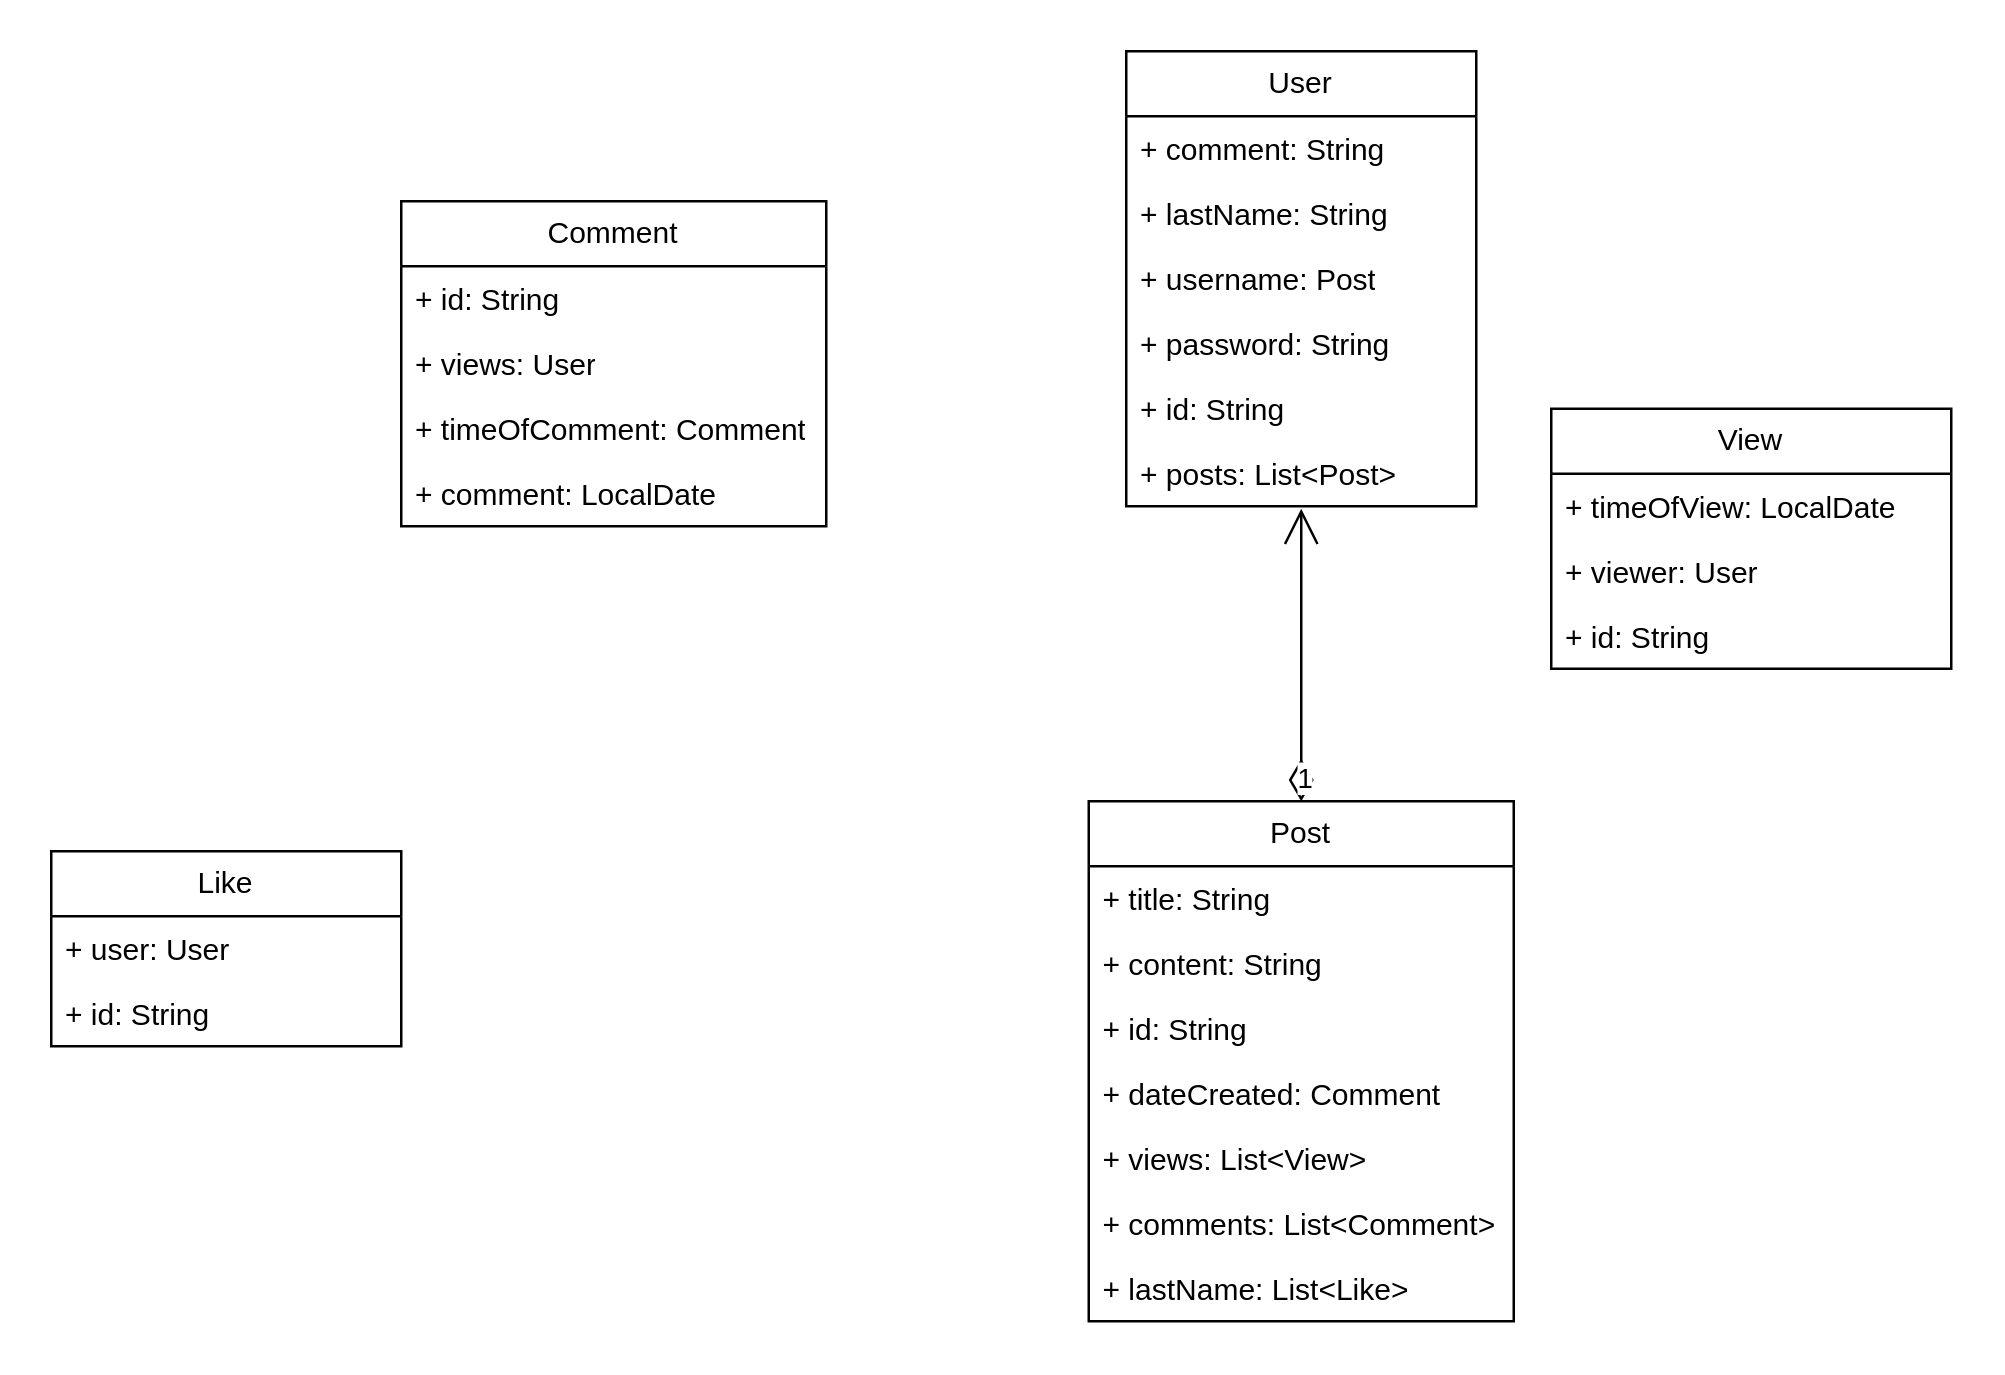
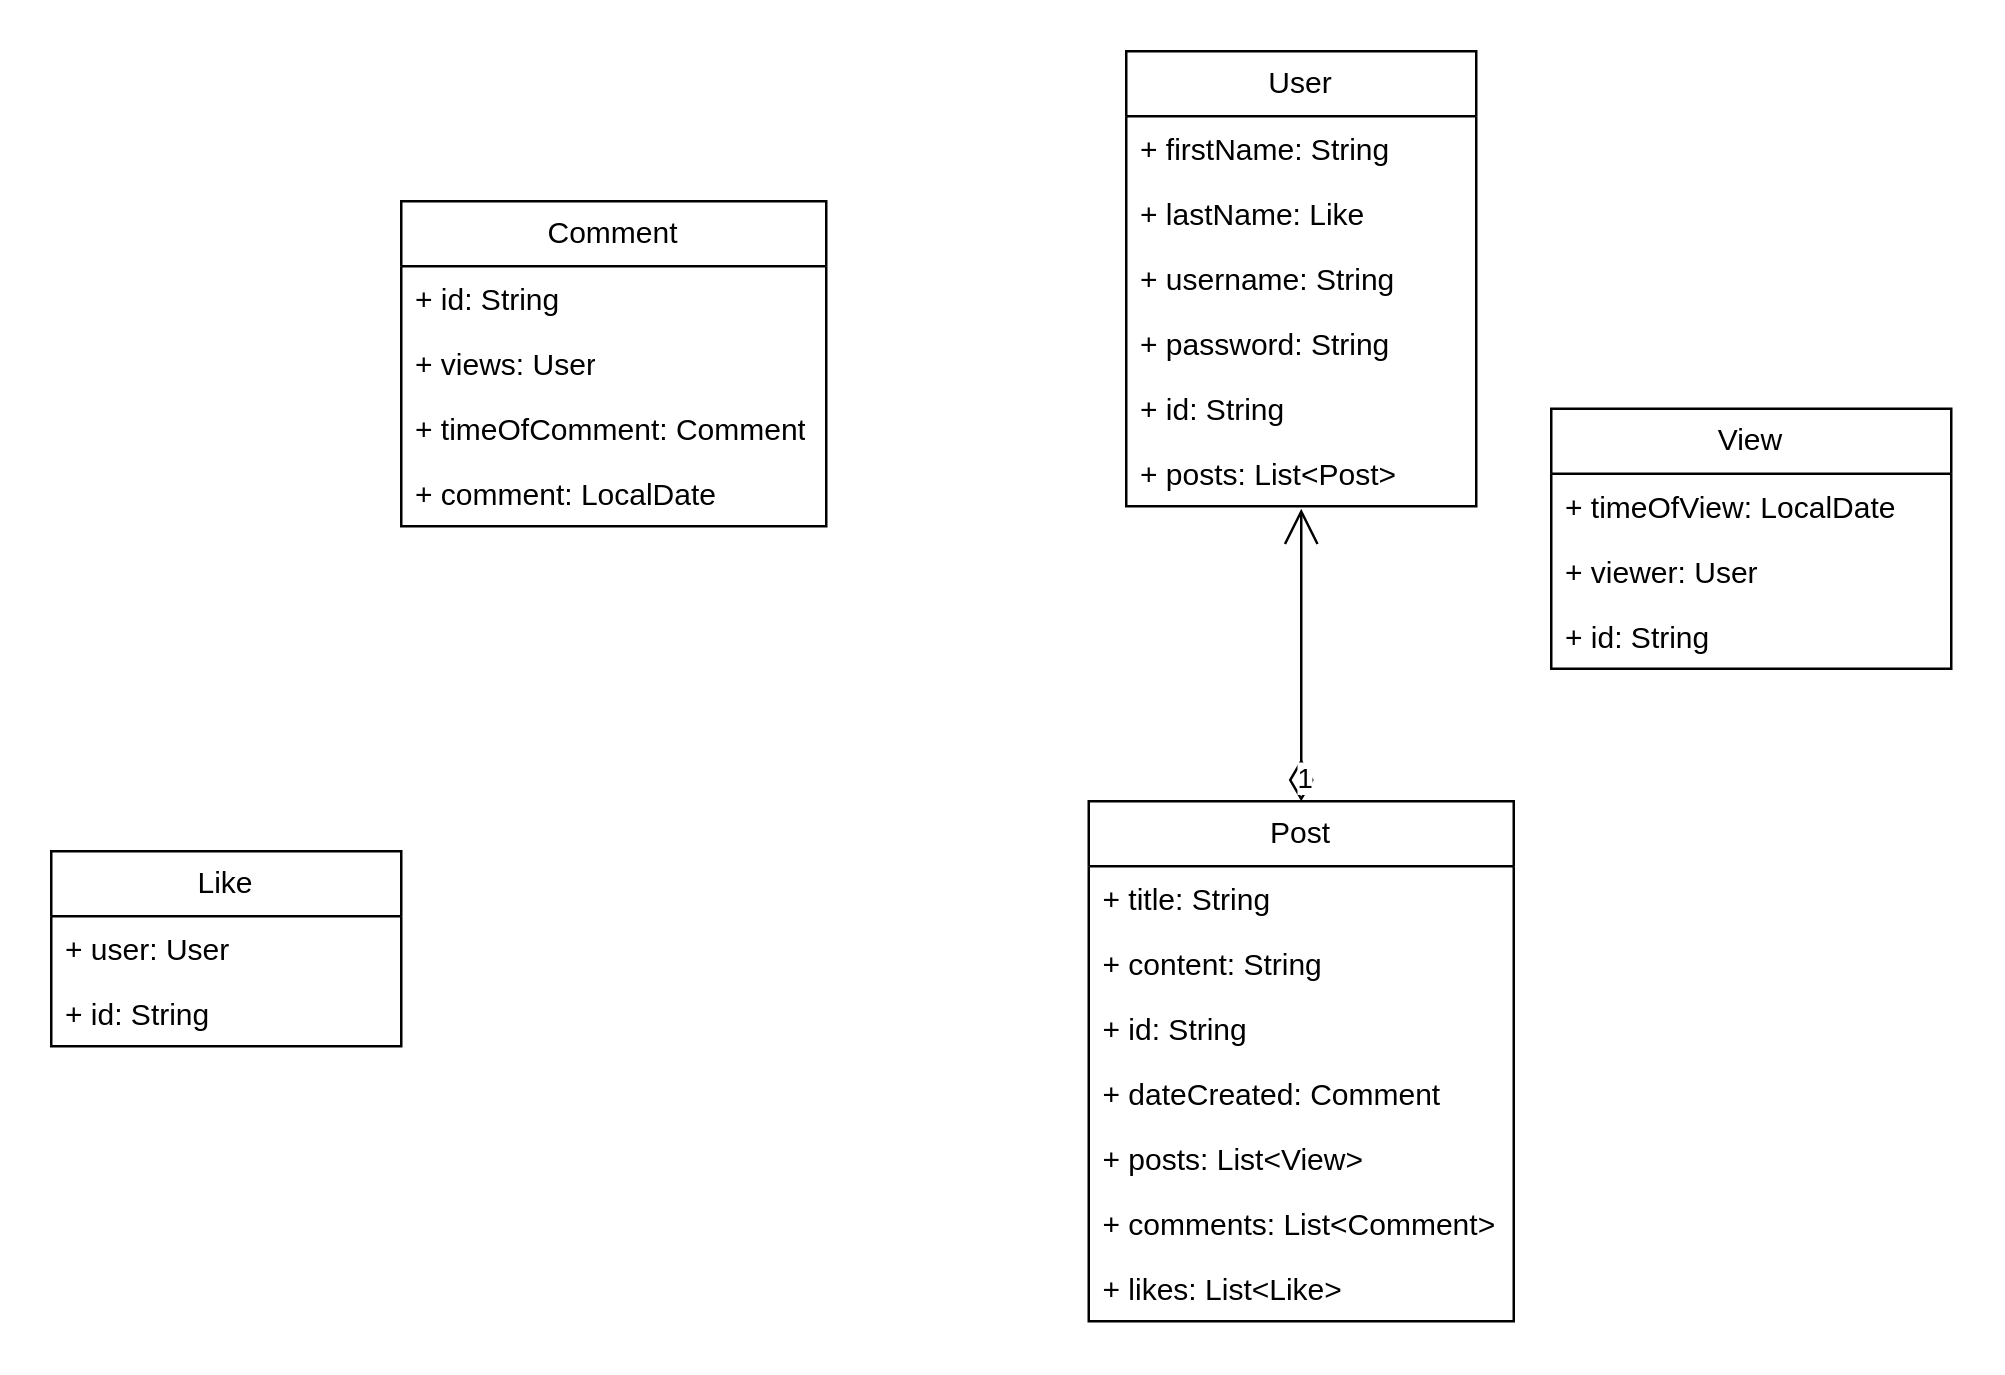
- <mxCell id="8" value="+ comment: String" style="text;strokeColor=none;fillColor=none;align=left;verticalAlign=top;spacingLeft=4;spacingRight=4;overflow=hidden;rotatable=0;points=[[0,0.5],[1,0.5]];portConstraint=eastwest;whiteSpace=wrap;html=1;" vertex="1" parent="7"><mxGeometry y="26" width="140" height="26" as="geometry" /></mxCell>
+ <mxCell id="8" value="+ firstName: String" style="text;strokeColor=none;fillColor=none;align=left;verticalAlign=top;spacingLeft=4;spacingRight=4;overflow=hidden;rotatable=0;points=[[0,0.5],[1,0.5]];portConstraint=eastwest;whiteSpace=wrap;html=1;" vertex="1" parent="7"><mxGeometry y="26" width="140" height="26" as="geometry" /></mxCell>
- <mxCell id="9" value="+ lastName: String" style="text;strokeColor=none;fillColor=none;align=left;verticalAlign=top;spacingLeft=4;spacingRight=4;overflow=hidden;rotatable=0;points=[[0,0.5],[1,0.5]];portConstraint=eastwest;whiteSpace=wrap;html=1;" vertex="1" parent="7"><mxGeometry y="52" width="140" height="26" as="geometry" /></mxCell>
+ <mxCell id="9" value="+ lastName: Like" style="text;strokeColor=none;fillColor=none;align=left;verticalAlign=top;spacingLeft=4;spacingRight=4;overflow=hidden;rotatable=0;points=[[0,0.5],[1,0.5]];portConstraint=eastwest;whiteSpace=wrap;html=1;" vertex="1" parent="7"><mxGeometry y="52" width="140" height="26" as="geometry" /></mxCell>
- <mxCell id="10" value="+ username: Post" style="text;strokeColor=none;fillColor=none;align=left;verticalAlign=top;spacingLeft=4;spacingRight=4;overflow=hidden;rotatable=0;points=[[0,0.5],[1,0.5]];portConstraint=eastwest;whiteSpace=wrap;html=1;" vertex="1" parent="7"><mxGeometry y="78" width="140" height="26" as="geometry" /></mxCell>
+ <mxCell id="10" value="+ username: String" style="text;strokeColor=none;fillColor=none;align=left;verticalAlign=top;spacingLeft=4;spacingRight=4;overflow=hidden;rotatable=0;points=[[0,0.5],[1,0.5]];portConstraint=eastwest;whiteSpace=wrap;html=1;" vertex="1" parent="7"><mxGeometry y="78" width="140" height="26" as="geometry" /></mxCell>
- <mxCell id="19" value="+ views: List&amp;lt;View&amp;gt;" style="text;strokeColor=none;fillColor=none;align=left;verticalAlign=top;spacingLeft=4;spacingRight=4;overflow=hidden;rotatable=0;points=[[0,0.5],[1,0.5]];portConstraint=eastwest;whiteSpace=wrap;html=1;" vertex="1" parent="14"><mxGeometry y="130" width="170" height="26" as="geometry" /></mxCell>
+ <mxCell id="19" value="+ posts: List&amp;lt;View&amp;gt;" style="text;strokeColor=none;fillColor=none;align=left;verticalAlign=top;spacingLeft=4;spacingRight=4;overflow=hidden;rotatable=0;points=[[0,0.5],[1,0.5]];portConstraint=eastwest;whiteSpace=wrap;html=1;" vertex="1" parent="14"><mxGeometry y="130" width="170" height="26" as="geometry" /></mxCell>
- <mxCell id="21" value="+ lastName: List&amp;lt;Like&amp;gt;" style="text;strokeColor=none;fillColor=none;align=left;verticalAlign=top;spacingLeft=4;spacingRight=4;overflow=hidden;rotatable=0;points=[[0,0.5],[1,0.5]];portConstraint=eastwest;whiteSpace=wrap;html=1;" vertex="1" parent="14"><mxGeometry y="182" width="170" height="26" as="geometry" /></mxCell>
+ <mxCell id="21" value="+ likes: List&amp;lt;Like&amp;gt;" style="text;strokeColor=none;fillColor=none;align=left;verticalAlign=top;spacingLeft=4;spacingRight=4;overflow=hidden;rotatable=0;points=[[0,0.5],[1,0.5]];portConstraint=eastwest;whiteSpace=wrap;html=1;" vertex="1" parent="14"><mxGeometry y="182" width="170" height="26" as="geometry" /></mxCell>
